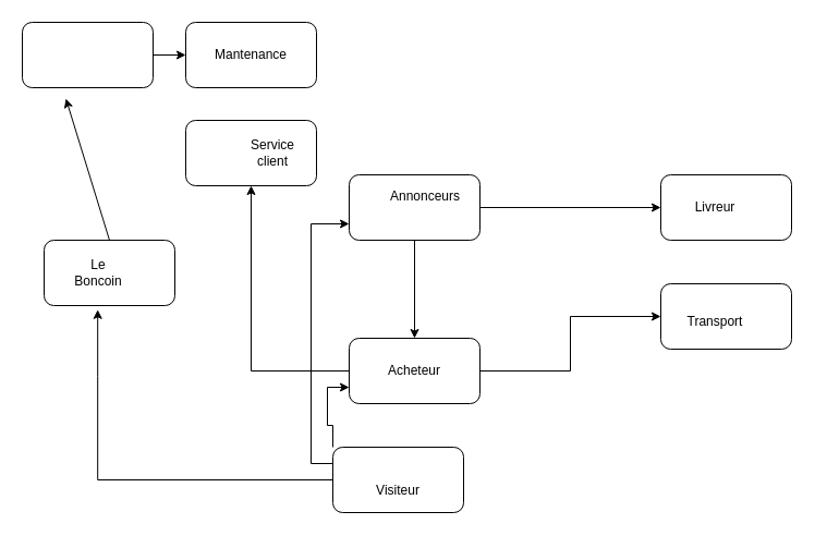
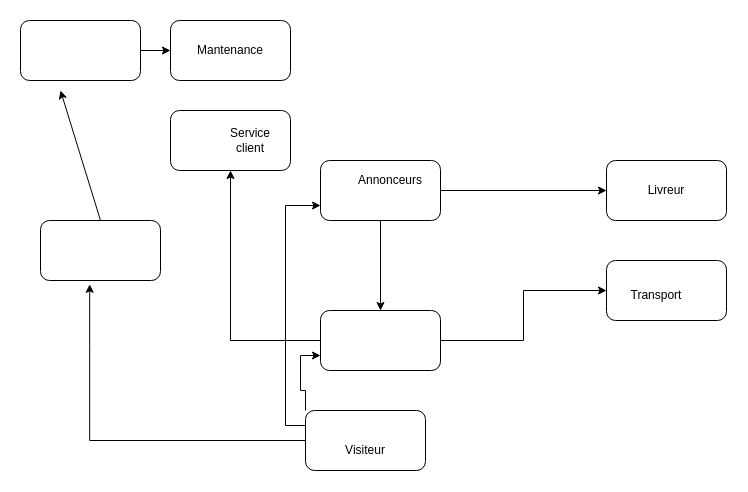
- <mxCell id="14" value="Livreur" style="text;html=1;strokeColor=none;fillColor=none;align=center;verticalAlign=middle;whiteSpace=wrap;rounded=0;" vertex="1" parent="1"><mxGeometry x="636" y="180" width="40" height="20" as="geometry" /></mxCell>
+ <mxCell id="14" value="Livreur" style="text;html=1;strokeColor=none;fillColor=none;align=center;verticalAlign=middle;whiteSpace=wrap;rounded=0;" vertex="1" parent="1"><mxGeometry x="646" y="180" width="40" height="20" as="geometry" /></mxCell>
- <mxCell id="13" value="Le Boncoin&lt;br&gt;" style="text;html=1;strokeColor=none;fillColor=none;align=center;verticalAlign=middle;whiteSpace=wrap;rounded=0;" vertex="1" parent="1"><mxGeometry x="70" y="240" width="40" height="20" as="geometry" /></mxCell>
- <mxCell id="16" value="Acheteur" style="text;html=1;strokeColor=none;fillColor=none;align=center;verticalAlign=middle;whiteSpace=wrap;rounded=0;" vertex="1" parent="1"><mxGeometry x="360" y="330" width="40" height="20" as="geometry" /></mxCell>
